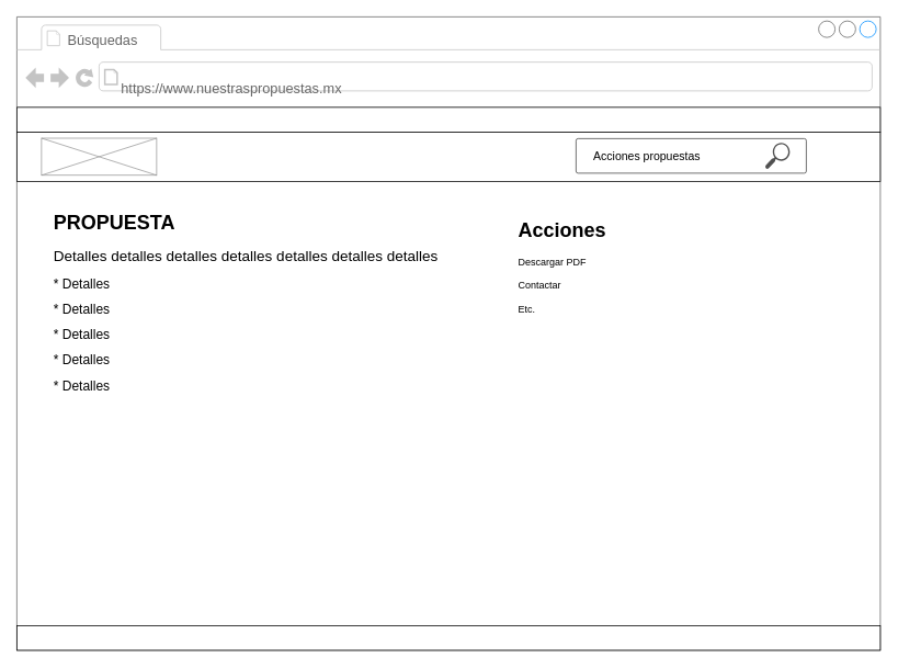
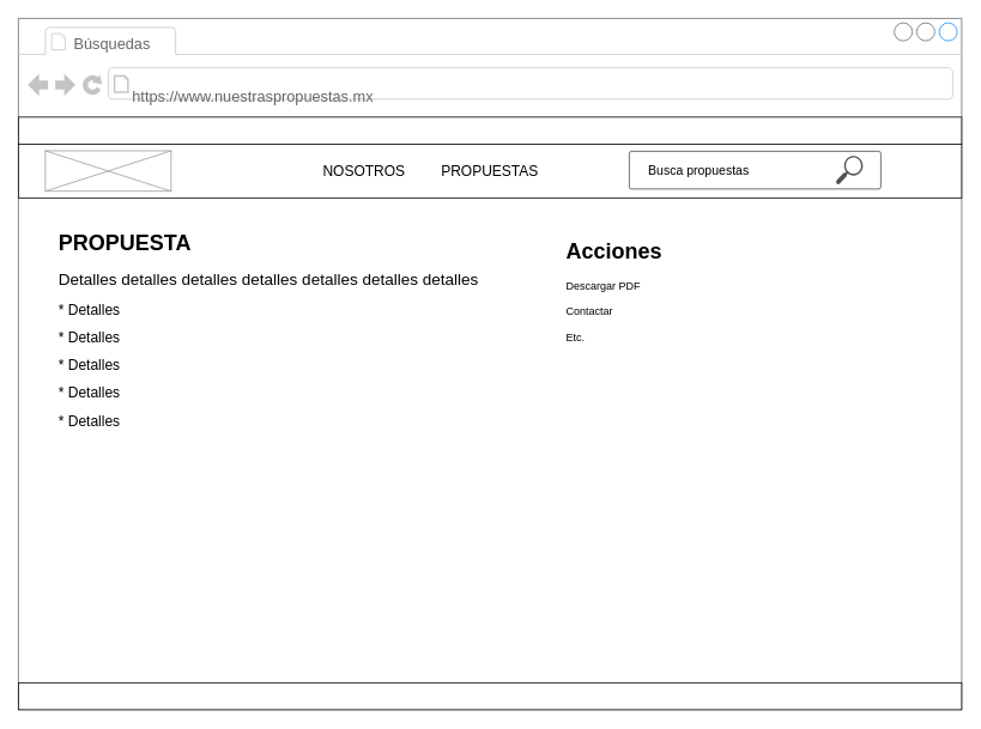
- <mxCell id="12" value="&lt;font style=&quot;font-size: 14px&quot;&gt;&amp;nbsp; &amp;nbsp; &amp;nbsp;Acciones propuestas&lt;/font&gt;" style="strokeWidth=1;html=1;shadow=0;dashed=0;shape=mxgraph.ios.iTextInput;strokeColor=#444444;buttonText=;fontSize=8;whiteSpace=wrap;align=left;" vertex="1" parent="2"><mxGeometry x="680" y="148" width="280" height="42" as="geometry" /></mxCell>
+ <mxCell id="12" value="&lt;font style=&quot;font-size: 14px&quot;&gt;&amp;nbsp; &amp;nbsp; &amp;nbsp;Busca propuestas&lt;/font&gt;" style="strokeWidth=1;html=1;shadow=0;dashed=0;shape=mxgraph.ios.iTextInput;strokeColor=#444444;buttonText=;fontSize=8;whiteSpace=wrap;align=left;" vertex="1" parent="2"><mxGeometry x="680" y="148" width="280" height="42" as="geometry" /></mxCell>
+ <mxCell id="10" value="&lt;font size=&quot;3&quot;&gt;NOSOTROS&lt;/font&gt;" style="text;html=1;strokeColor=none;fillColor=none;align=center;verticalAlign=middle;whiteSpace=wrap;rounded=0;" vertex="1" parent="2"><mxGeometry x="330" y="160" width="110" height="20" as="geometry" /></mxCell>
+ <mxCell id="11" value="&lt;font size=&quot;3&quot;&gt;PROPUESTAS&lt;/font&gt;" style="text;html=1;strokeColor=none;fillColor=none;align=center;verticalAlign=middle;whiteSpace=wrap;rounded=0;" vertex="1" parent="2"><mxGeometry x="470" y="160" width="110" height="20" as="geometry" /></mxCell>
